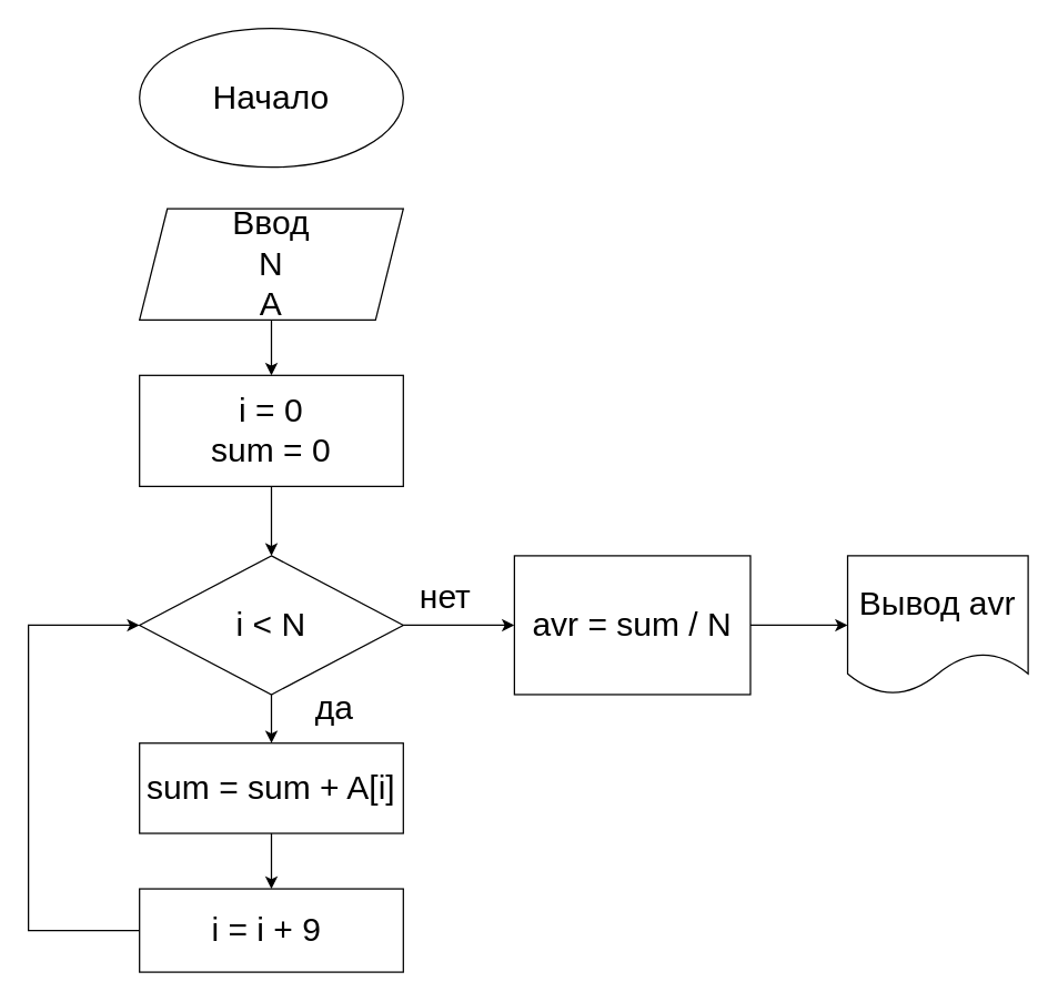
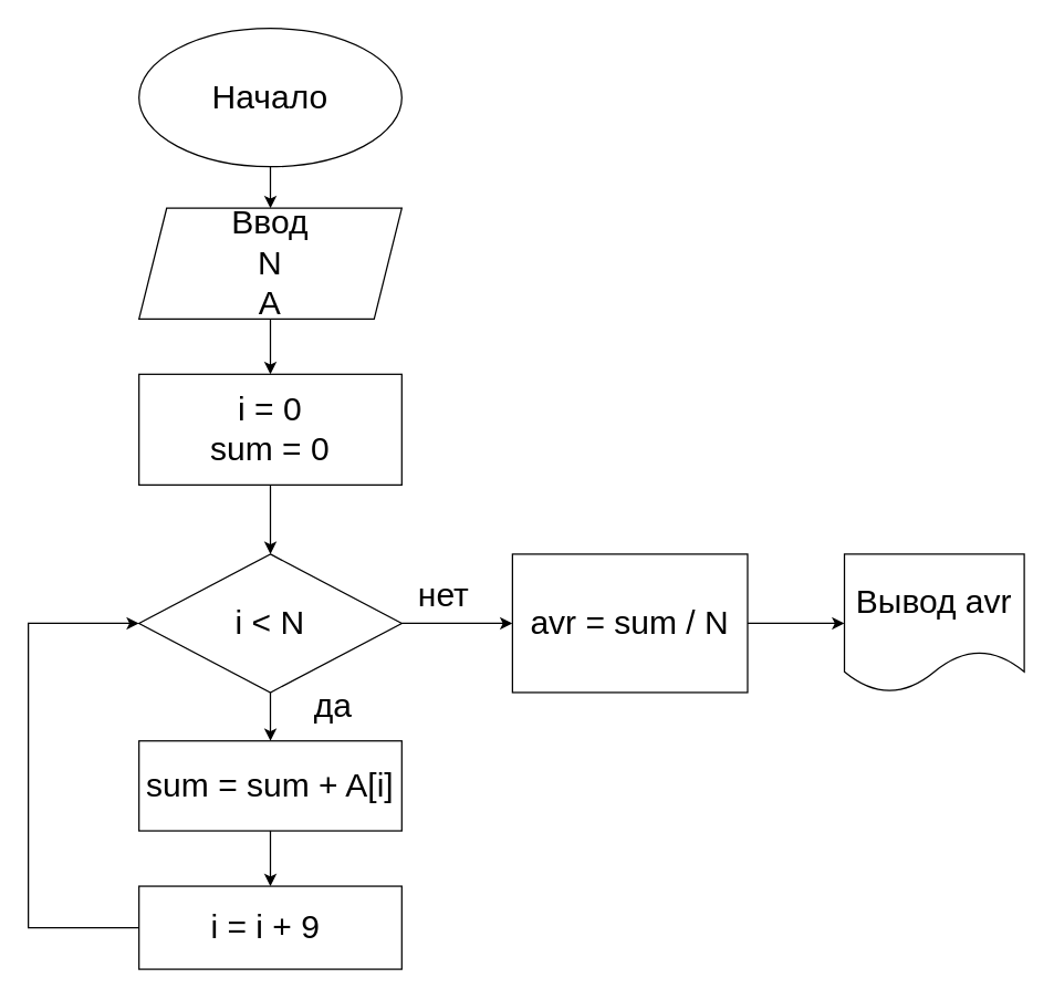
+ <mxCell id="2" value="" style="edgeStyle=orthogonalEdgeStyle;rounded=0;orthogonalLoop=1;jettySize=auto;html=1;fontSize=24;" edge="1" parent="1" source="3" target="5"><mxGeometry relative="1" as="geometry" /></mxCell>
